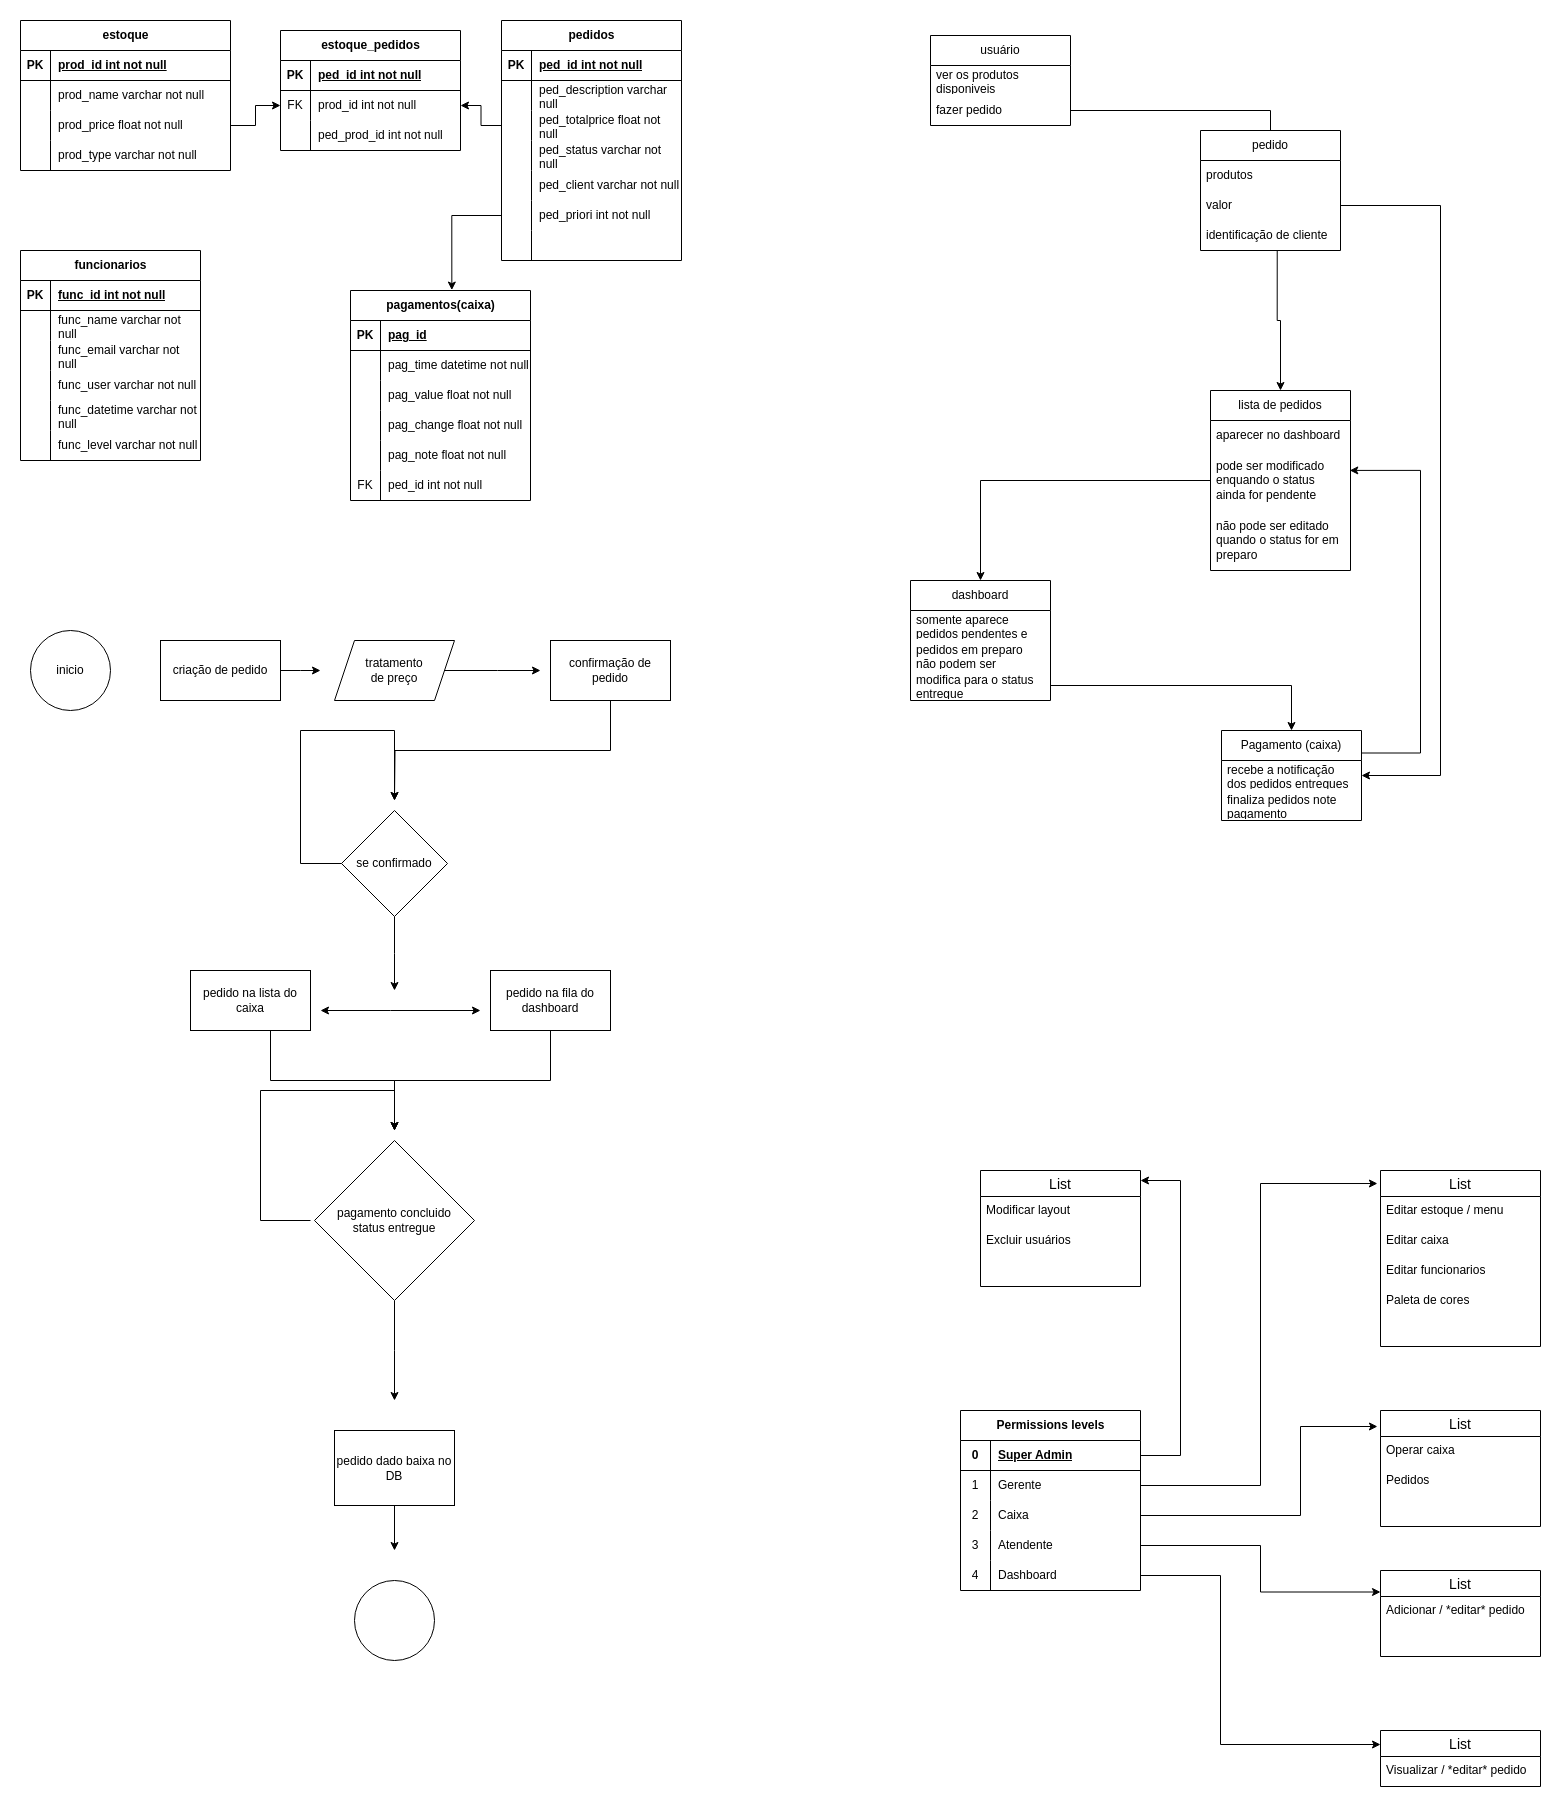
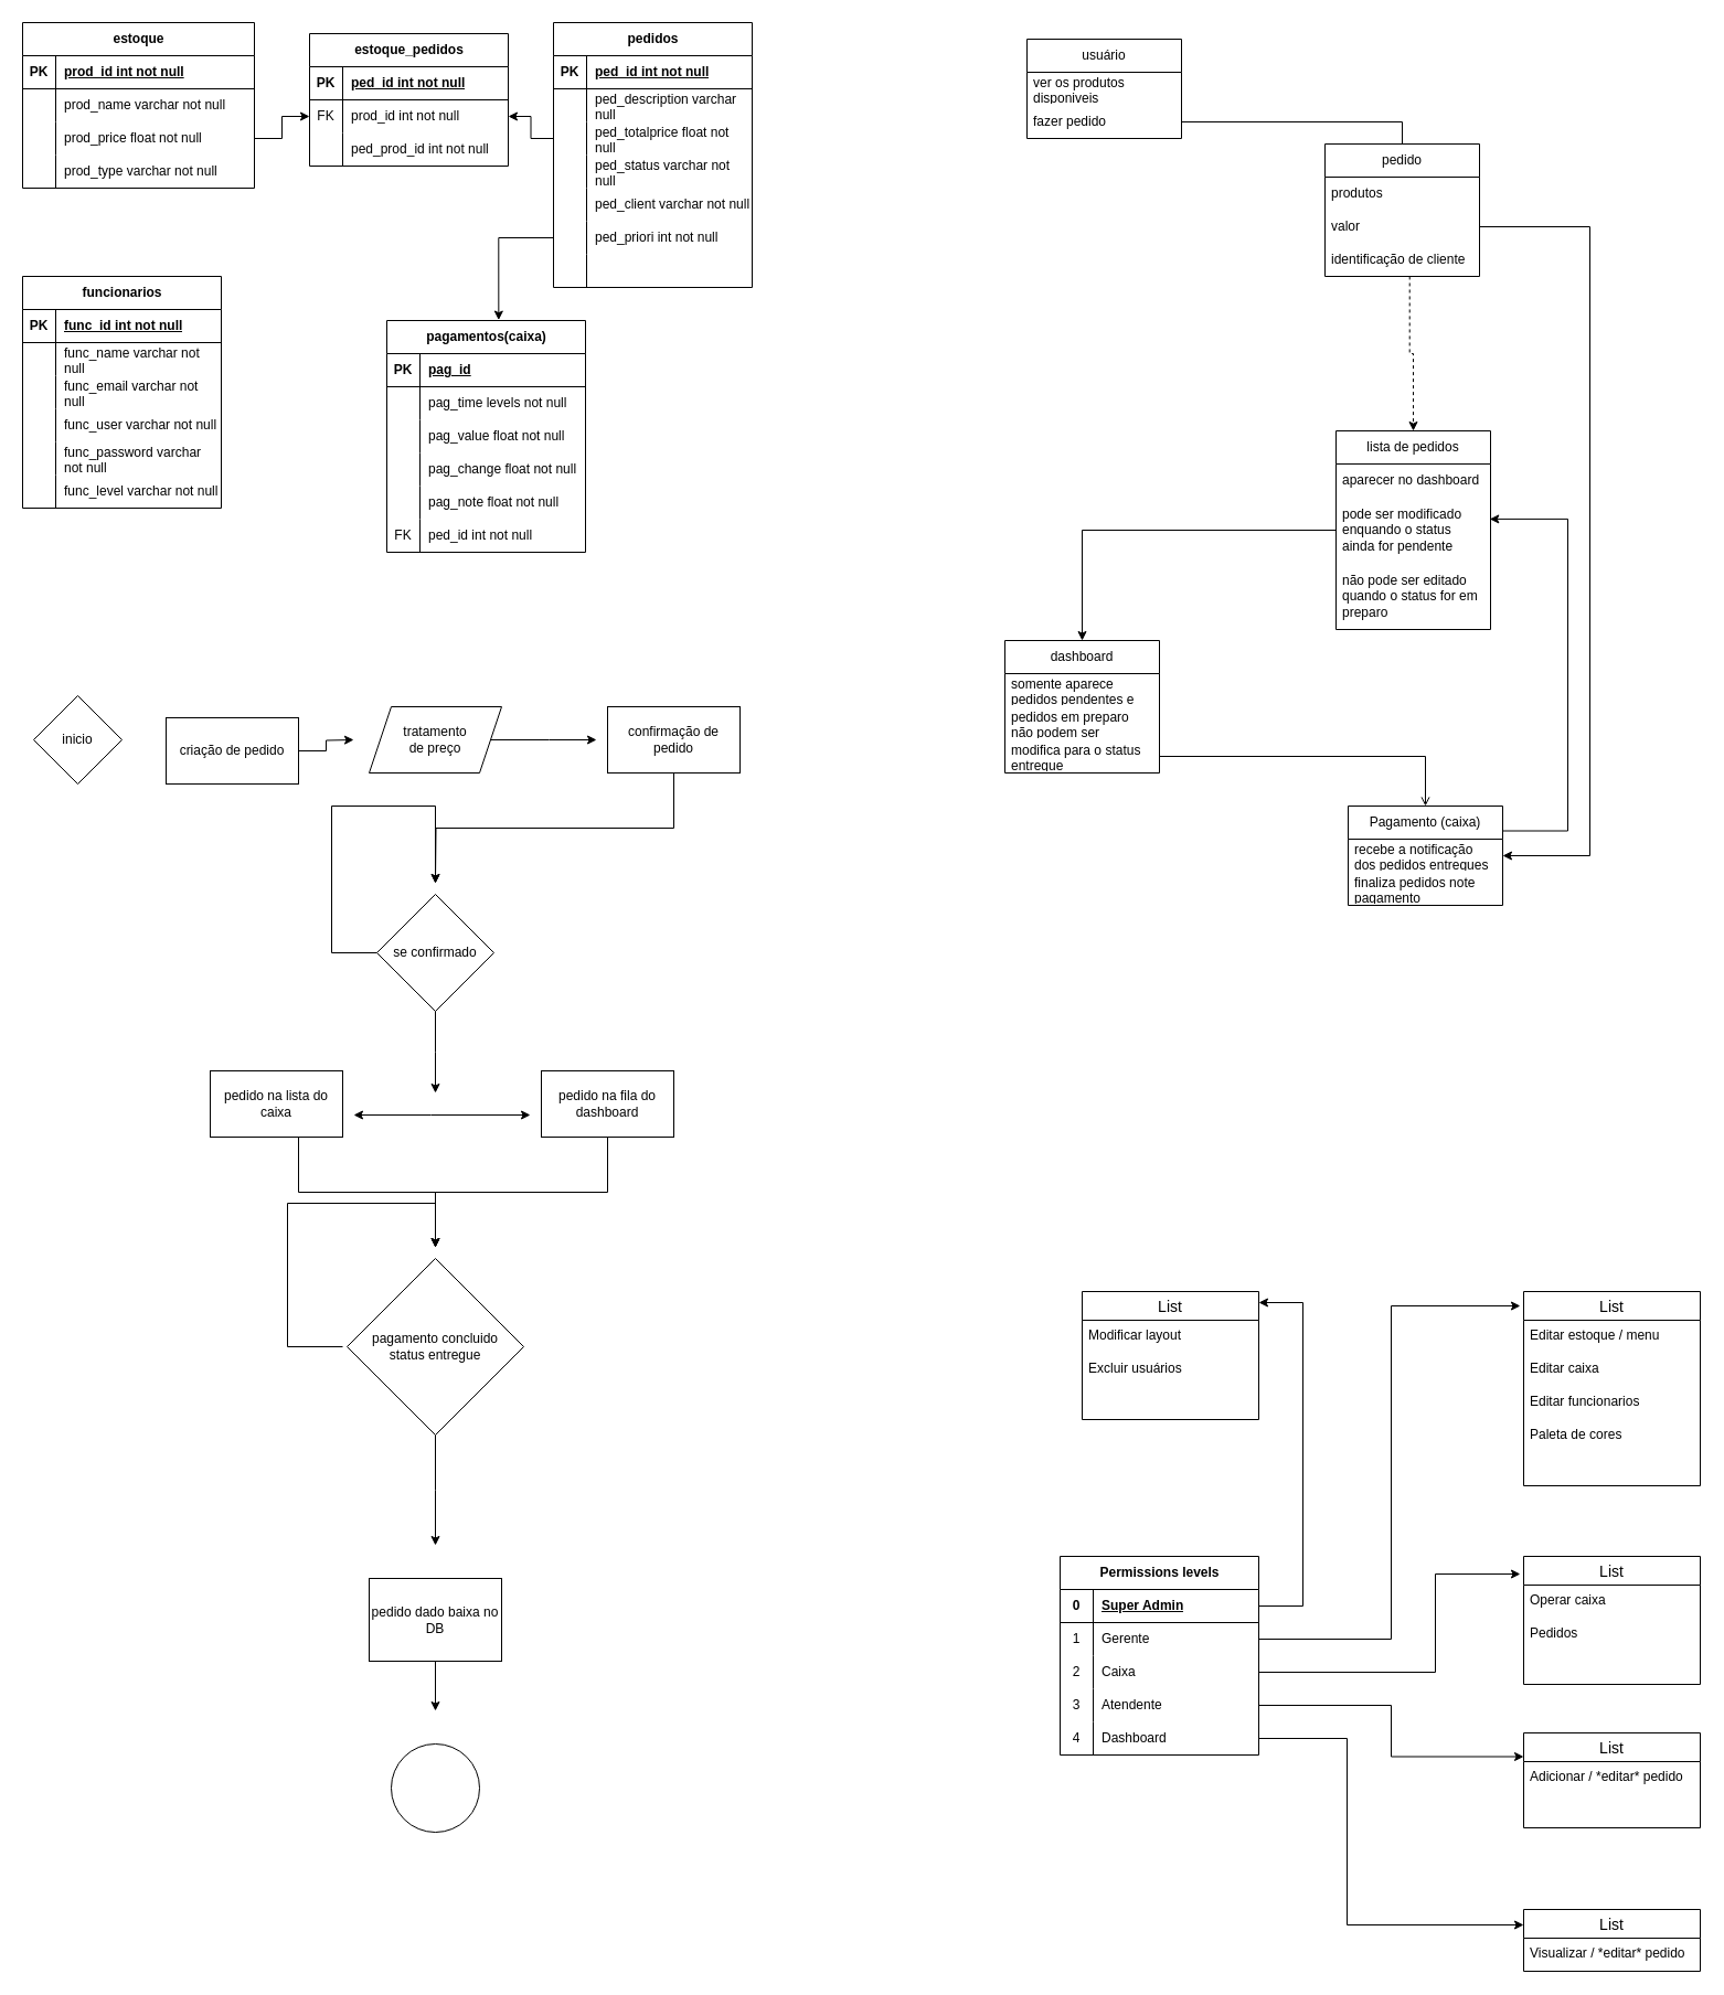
- <mxCell id="104" style="edgeStyle=orthogonalEdgeStyle;rounded=0;orthogonalLoop=1;jettySize=auto;html=1;entryX=0.5;entryY=0;entryDx=0;entryDy=0;exitX=0.548;exitY=0.998;exitDx=0;exitDy=0;exitPerimeter=0;" edge="1" parent="1" source="102" target="88"><mxGeometry relative="1" as="geometry" /></mxCell>
+ <mxCell id="104" style="edgeStyle=orthogonalEdgeStyle;rounded=0;orthogonalLoop=1;jettySize=auto;html=1;entryX=0.5;entryY=0;entryDx=0;entryDy=0;exitX=0.548;exitY=0.998;exitDx=0;exitDy=0;exitPerimeter=0;dashed=1;" edge="1" parent="1" source="102" target="88"><mxGeometry relative="1" as="geometry" /></mxCell>
- <mxCell id="53" value="pag_time datetime not null" style="shape=partialRectangle;connectable=0;fillColor=none;top=0;left=0;bottom=0;right=0;align=left;spacingLeft=6;overflow=hidden;whiteSpace=wrap;html=1;" vertex="1" parent="51"><mxGeometry x="30" width="150" height="30" as="geometry"><mxRectangle width="150" height="30" as="alternateBounds" /></mxGeometry></mxCell>
+ <mxCell id="53" value="pag_time levels not null" style="shape=partialRectangle;connectable=0;fillColor=none;top=0;left=0;bottom=0;right=0;align=left;spacingLeft=6;overflow=hidden;whiteSpace=wrap;html=1;" vertex="1" parent="51"><mxGeometry x="30" width="150" height="30" as="geometry"><mxRectangle width="150" height="30" as="alternateBounds" /></mxGeometry></mxCell>
- <mxCell id="81" value="func_datetime varchar not null" style="shape=partialRectangle;connectable=0;fillColor=none;top=0;left=0;bottom=0;right=0;align=left;spacingLeft=6;overflow=hidden;whiteSpace=wrap;html=1;" vertex="1" parent="79"><mxGeometry x="30" width="150" height="30" as="geometry"><mxRectangle width="150" height="30" as="alternateBounds" /></mxGeometry></mxCell>
+ <mxCell id="81" value="func_password varchar not null" style="shape=partialRectangle;connectable=0;fillColor=none;top=0;left=0;bottom=0;right=0;align=left;spacingLeft=6;overflow=hidden;whiteSpace=wrap;html=1;" vertex="1" parent="79"><mxGeometry x="30" width="150" height="30" as="geometry"><mxRectangle width="150" height="30" as="alternateBounds" /></mxGeometry></mxCell>
- <mxCell id="114" value="inicio" style="ellipse;whiteSpace=wrap;html=1;aspect=fixed;" vertex="1" parent="1"><mxGeometry x="30" y="630" width="80" height="80" as="geometry" /></mxCell>
+ <mxCell id="114" value="inicio" style="rhombus;whiteSpace=wrap;html=1;aspect=fixed;" vertex="1" parent="1"><mxGeometry x="30" y="630" width="80" height="80" as="geometry" /></mxCell>
- <mxCell id="113" value="criação de pedido" style="rounded=0;whiteSpace=wrap;html=1;" vertex="1" parent="1"><mxGeometry x="160" y="640" width="120" height="60" as="geometry" /></mxCell>
+ <mxCell id="113" value="criação de pedido" style="rounded=0;whiteSpace=wrap;html=1;" vertex="1" parent="1"><mxGeometry x="150" y="650" width="120" height="60" as="geometry" /></mxCell>
- <mxCell id="106" style="edgeStyle=orthogonalEdgeStyle;rounded=0;orthogonalLoop=1;jettySize=auto;html=1;entryX=0.5;entryY=0;entryDx=0;entryDy=0;" edge="1" parent="1" source="95" target="96"><mxGeometry relative="1" as="geometry" /></mxCell>
+ <mxCell id="106" style="edgeStyle=orthogonalEdgeStyle;rounded=0;orthogonalLoop=1;jettySize=auto;html=1;entryX=0.5;entryY=0;entryDx=0;entryDy=0;endArrow=open;" edge="1" parent="1" source="95" target="96"><mxGeometry relative="1" as="geometry" /></mxCell>
